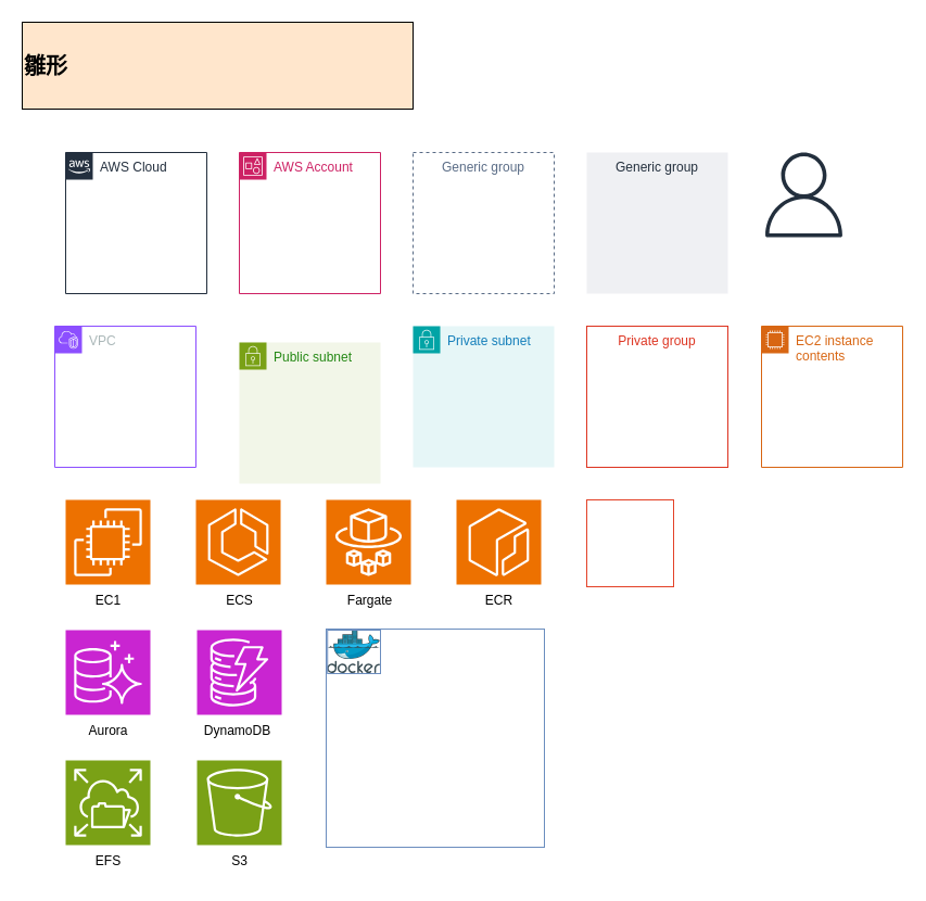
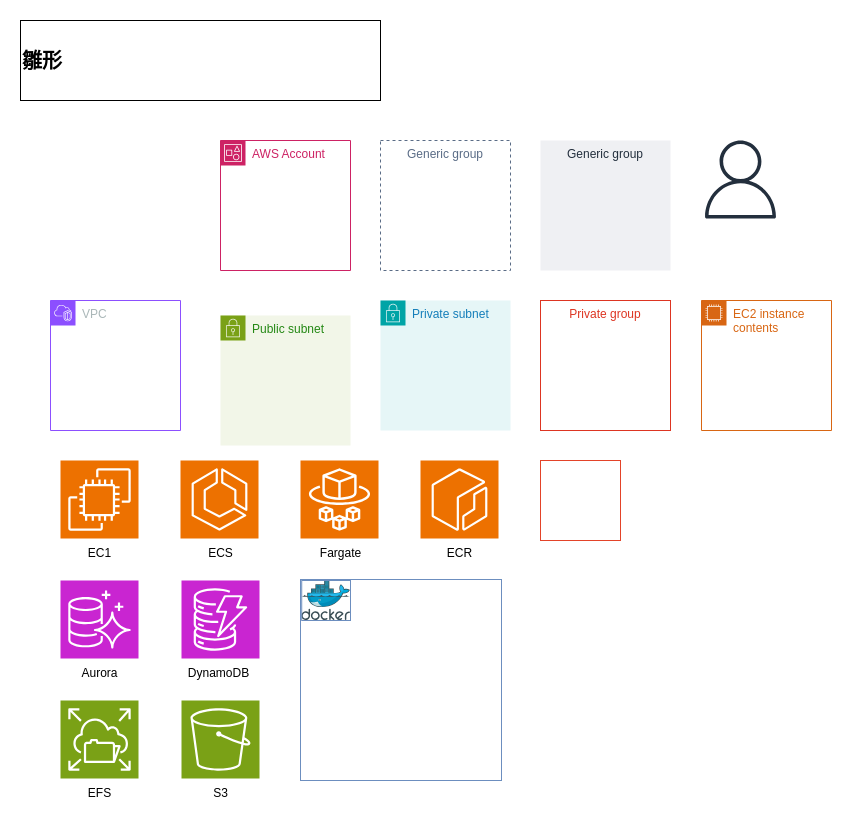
- <mxCell id="2" value="&lt;font style=&quot;font-size: 20px;&quot;&gt;&lt;b&gt;雛形&lt;/b&gt;&lt;/font&gt;" style="rounded=0;whiteSpace=wrap;html=1;align=left;fillColor=#ffe6cc;" parent="1" vertex="1"><mxGeometry width="360" height="80" as="geometry" x="20" y="20" /></mxCell>
+ <mxCell id="2" value="&lt;font style=&quot;font-size: 20px;&quot;&gt;&lt;b&gt;雛形&lt;/b&gt;&lt;/font&gt;" style="rounded=0;whiteSpace=wrap;html=1;align=left;" parent="1" vertex="1"><mxGeometry width="360" height="80" as="geometry" x="20" y="20" /></mxCell>
- <mxCell id="3" value="AWS Cloud" style="points=[[0,0],[0.25,0],[0.5,0],[0.75,0],[1,0],[1,0.25],[1,0.5],[1,0.75],[1,1],[0.75,1],[0.5,1],[0.25,1],[0,1],[0,0.75],[0,0.5],[0,0.25]];outlineConnect=0;gradientColor=none;html=1;whiteSpace=wrap;fontSize=12;fontStyle=0;container=1;pointerEvents=0;collapsible=0;recursiveResize=0;shape=mxgraph.aws4.group;grIcon=mxgraph.aws4.group_aws_cloud_alt;strokeColor=#232F3E;fillColor=none;verticalAlign=top;align=left;spacingLeft=30;fontColor=#232F3E;dashed=0;" parent="1" vertex="1"><mxGeometry x="60" y="140" width="130" height="130" as="geometry" /></mxCell>
